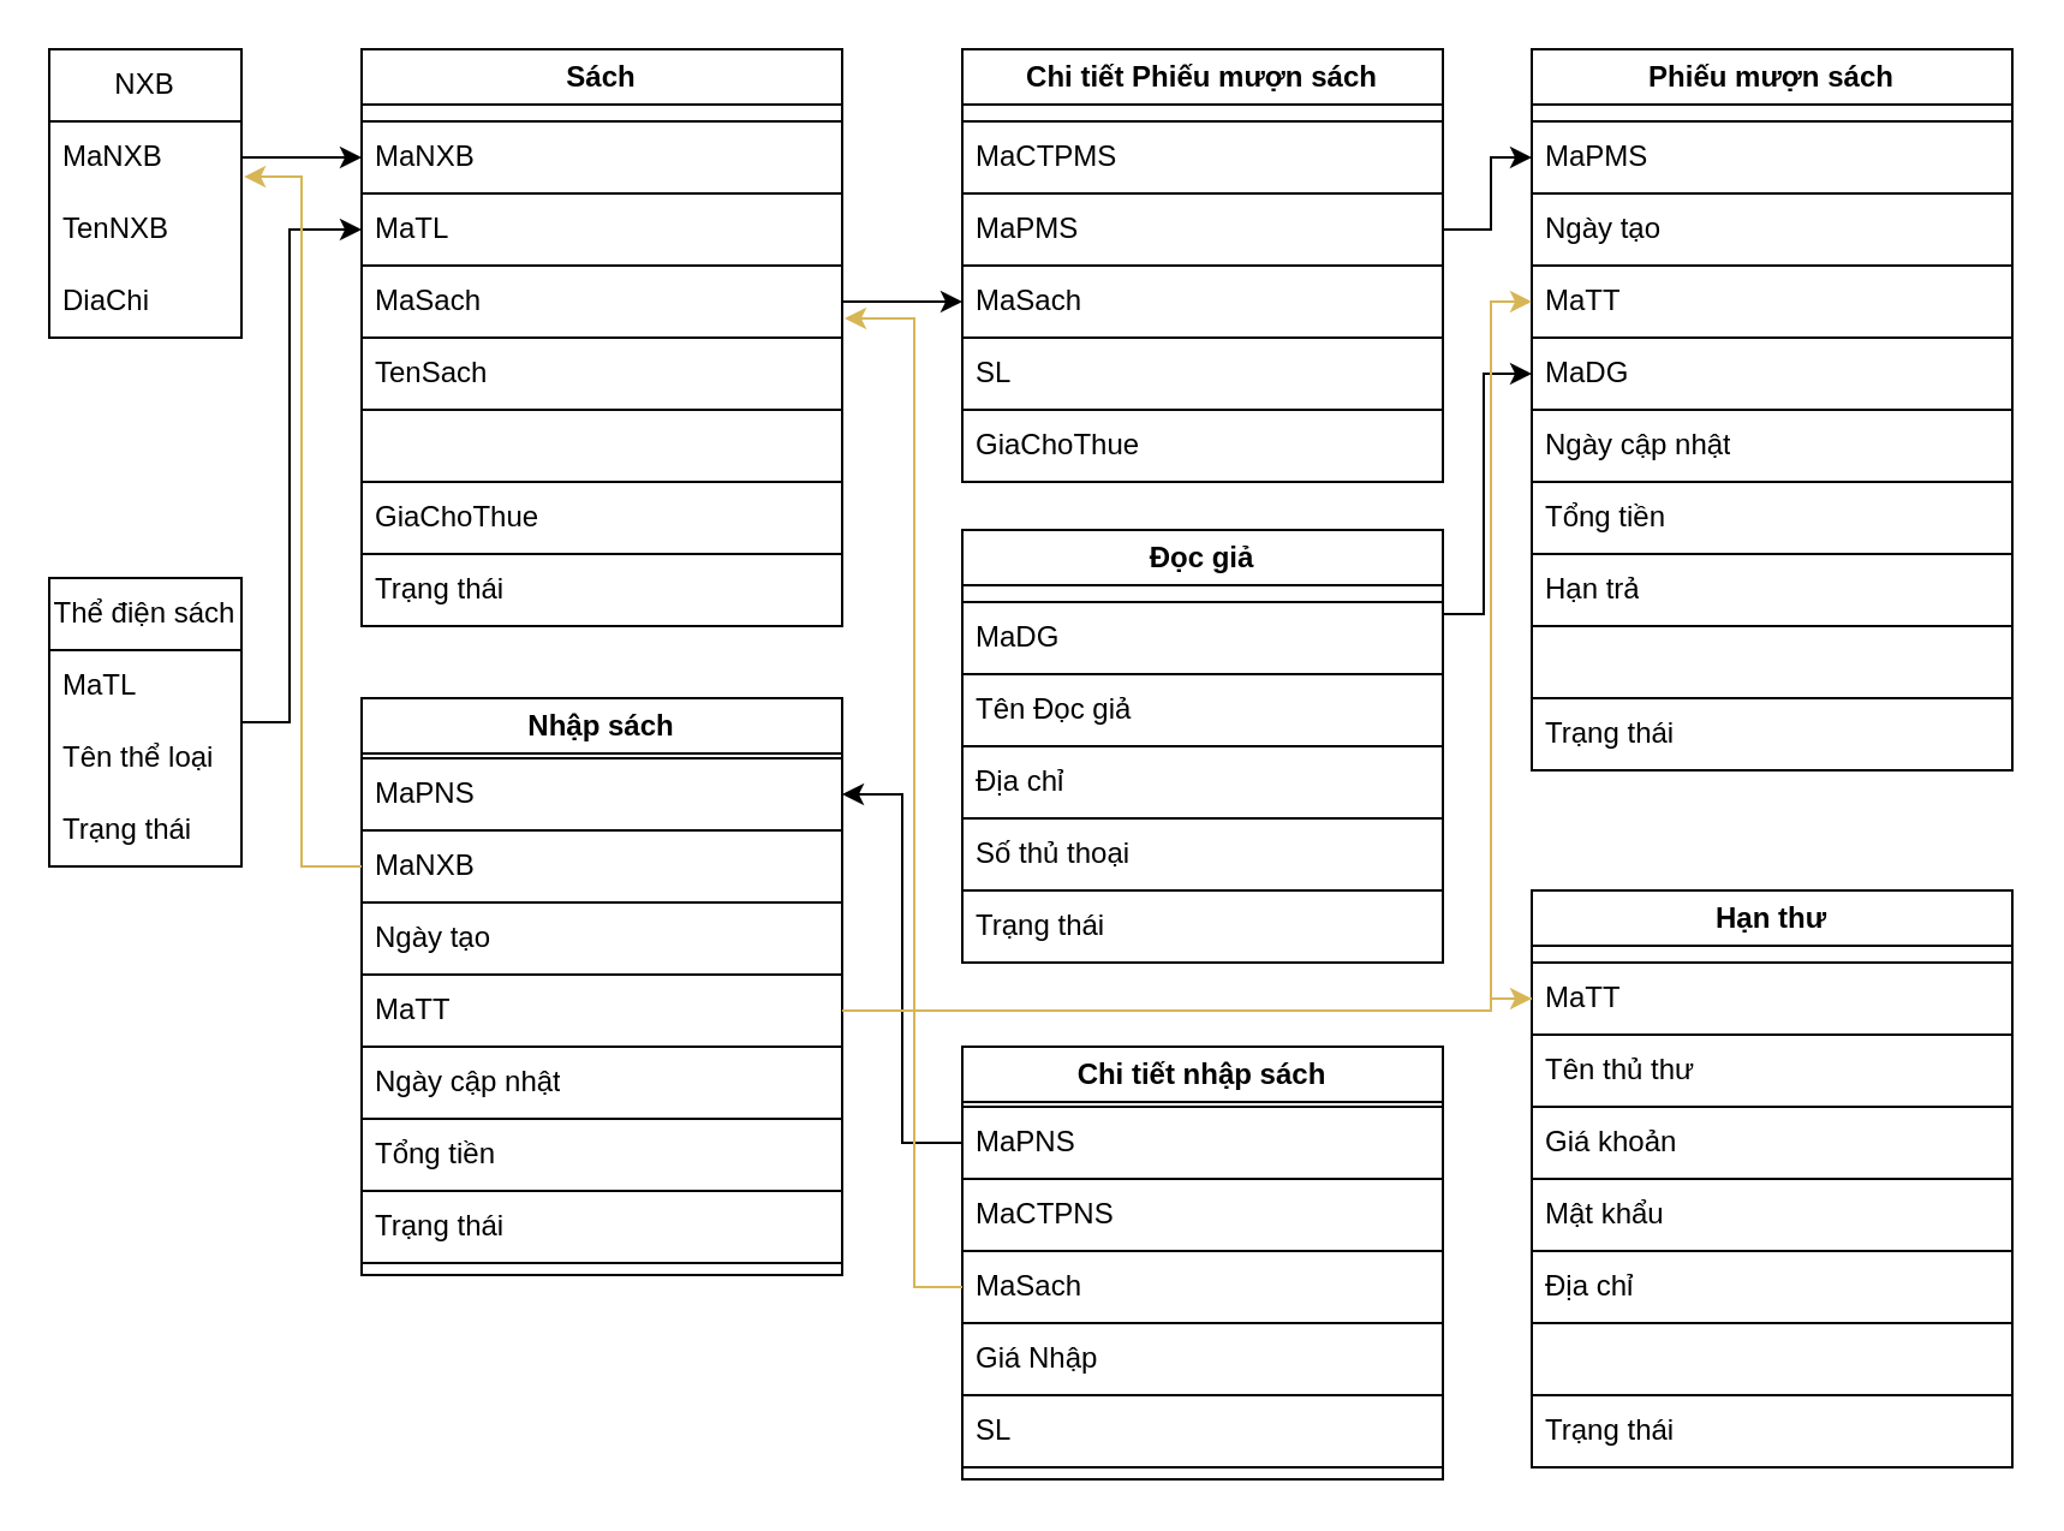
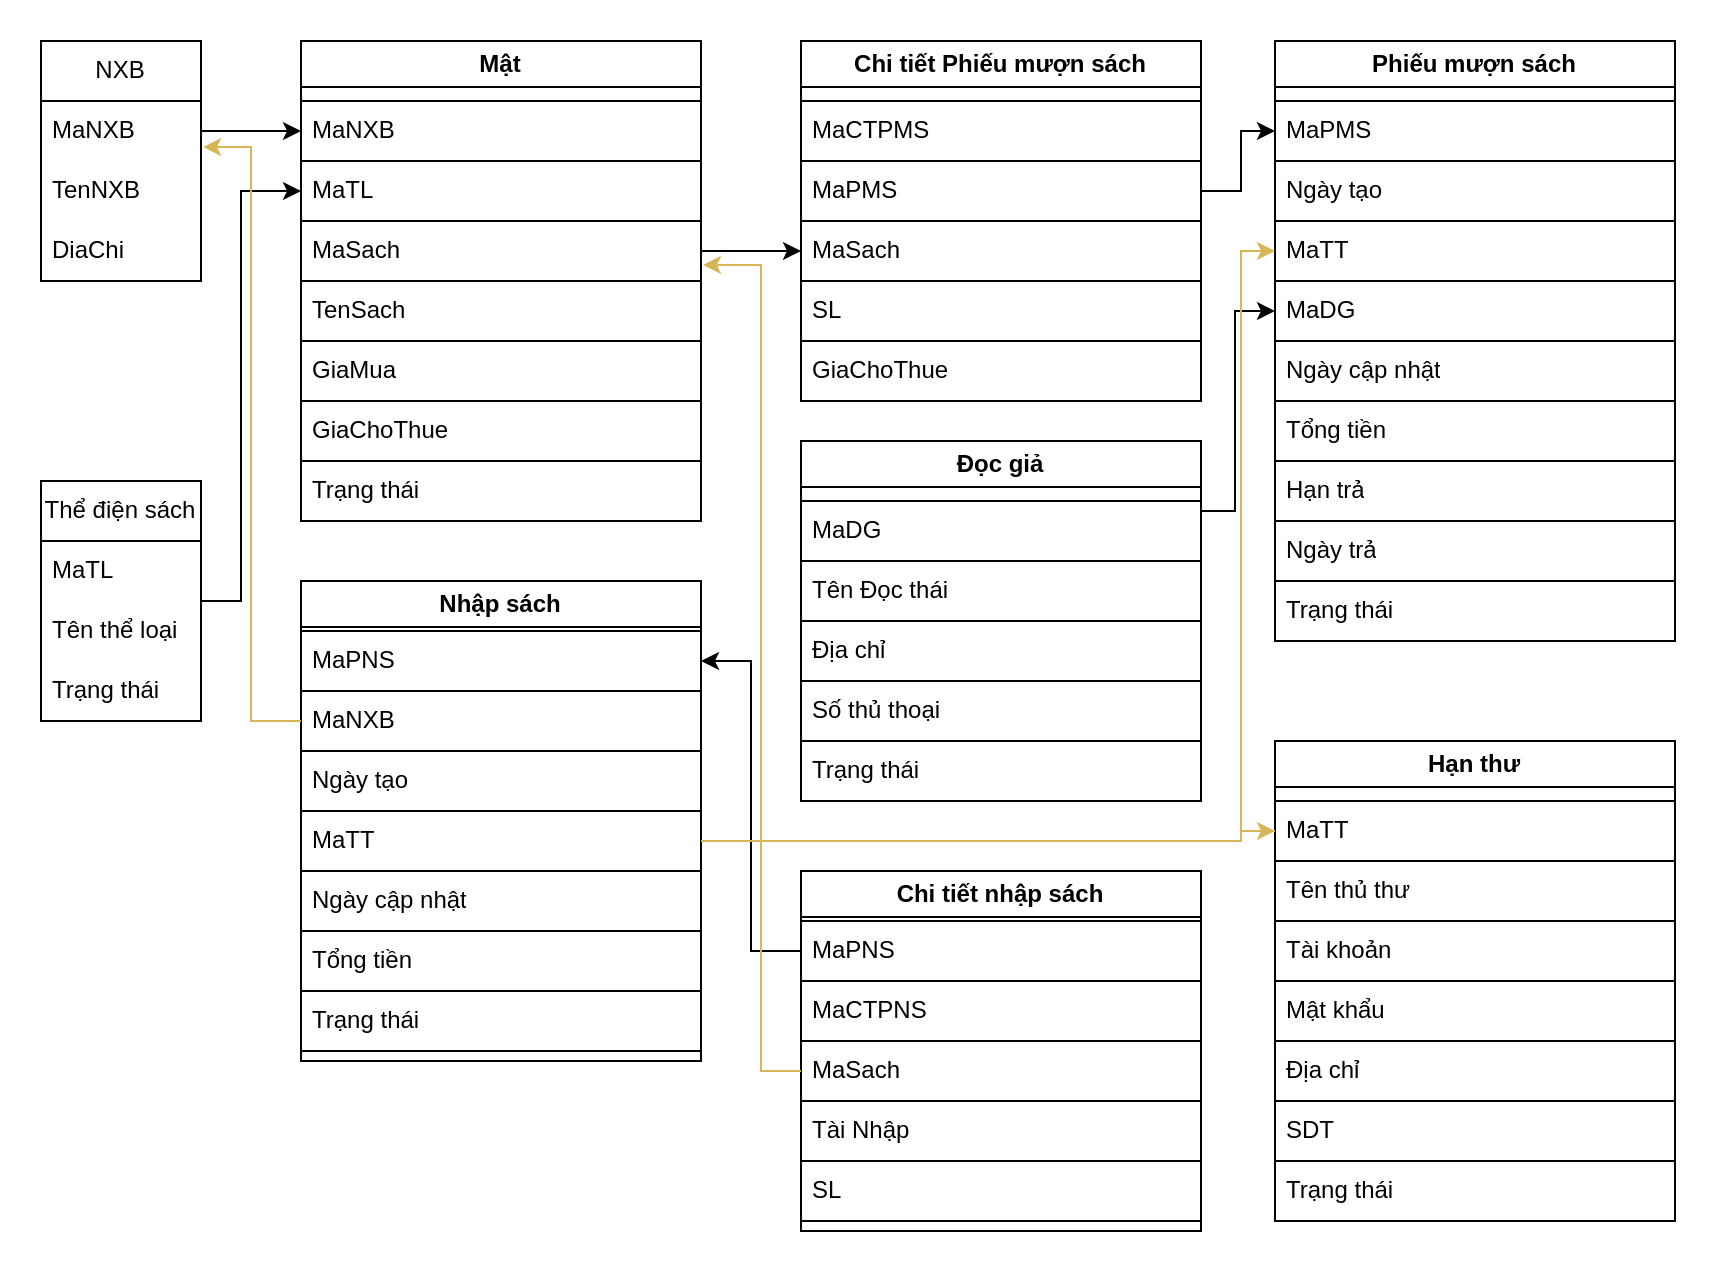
- <mxCell id="6" value="Sách" style="swimlane;whiteSpace=wrap;html=1;" vertex="1" parent="1"><mxGeometry x="150" y="20" width="200" height="240" as="geometry" /></mxCell>
+ <mxCell id="6" value="Mật" style="swimlane;whiteSpace=wrap;html=1;" vertex="1" parent="1"><mxGeometry x="150" y="20" width="200" height="240" as="geometry" /></mxCell>
+ <mxCell id="11" value="GiaMua" style="text;strokeColor=default;fillColor=none;align=left;verticalAlign=middle;spacingLeft=4;spacingRight=4;overflow=hidden;points=[[0,0.5],[1,0.5]];portConstraint=eastwest;rotatable=0;whiteSpace=wrap;html=1;" vertex="1" parent="6"><mxGeometry y="150" width="200" height="30" as="geometry" /></mxCell>
+ <mxCell id="35" value="Ngày trả" style="text;strokeColor=default;fillColor=none;align=left;verticalAlign=middle;spacingLeft=4;spacingRight=4;overflow=hidden;points=[[0,0.5],[1,0.5]];portConstraint=eastwest;rotatable=0;whiteSpace=wrap;html=1;" vertex="1" parent="26"><mxGeometry y="240" width="200" height="30" as="geometry" /></mxCell>
- <mxCell id="22" value="Tên Đọc giả" style="text;strokeColor=default;fillColor=none;align=left;verticalAlign=middle;spacingLeft=4;spacingRight=4;overflow=hidden;points=[[0,0.5],[1,0.5]];portConstraint=eastwest;rotatable=0;whiteSpace=wrap;html=1;" vertex="1" parent="20"><mxGeometry y="60" width="200" height="30" as="geometry" /></mxCell>
+ <mxCell id="22" value="Tên Đọc thái" style="text;strokeColor=default;fillColor=none;align=left;verticalAlign=middle;spacingLeft=4;spacingRight=4;overflow=hidden;points=[[0,0.5],[1,0.5]];portConstraint=eastwest;rotatable=0;whiteSpace=wrap;html=1;" vertex="1" parent="20"><mxGeometry y="60" width="200" height="30" as="geometry" /></mxCell>
- <mxCell id="48" value="Giá khoản" style="text;strokeColor=default;fillColor=none;align=left;verticalAlign=middle;spacingLeft=4;spacingRight=4;overflow=hidden;points=[[0,0.5],[1,0.5]];portConstraint=eastwest;rotatable=0;whiteSpace=wrap;html=1;" vertex="1" parent="45"><mxGeometry y="90" width="200" height="30" as="geometry" /></mxCell>
+ <mxCell id="48" value="Tài khoản" style="text;strokeColor=default;fillColor=none;align=left;verticalAlign=middle;spacingLeft=4;spacingRight=4;overflow=hidden;points=[[0,0.5],[1,0.5]];portConstraint=eastwest;rotatable=0;whiteSpace=wrap;html=1;" vertex="1" parent="45"><mxGeometry y="90" width="200" height="30" as="geometry" /></mxCell>
- <mxCell id="66" value="Giá Nhập" style="text;strokeColor=default;fillColor=none;align=left;verticalAlign=middle;spacingLeft=4;spacingRight=4;overflow=hidden;points=[[0,0.5],[1,0.5]];portConstraint=eastwest;rotatable=0;whiteSpace=wrap;html=1;" vertex="1" parent="62"><mxGeometry y="115" width="200" height="30" as="geometry" /></mxCell>
+ <mxCell id="66" value="Tài Nhập" style="text;strokeColor=default;fillColor=none;align=left;verticalAlign=middle;spacingLeft=4;spacingRight=4;overflow=hidden;points=[[0,0.5],[1,0.5]];portConstraint=eastwest;rotatable=0;whiteSpace=wrap;html=1;" vertex="1" parent="62"><mxGeometry y="115" width="200" height="30" as="geometry" /></mxCell>
+ <mxCell id="51" value="SDT" style="text;strokeColor=default;fillColor=none;align=left;verticalAlign=middle;spacingLeft=4;spacingRight=4;overflow=hidden;points=[[0,0.5],[1,0.5]];portConstraint=eastwest;rotatable=0;whiteSpace=wrap;html=1;" vertex="1" parent="45"><mxGeometry y="180" width="200" height="30" as="geometry" /></mxCell>
